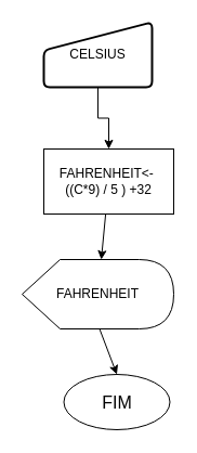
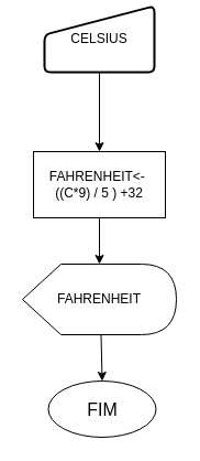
- <mxCell id="8" value="&lt;span&gt;CELSIUS&lt;/span&gt;" style="html=1;strokeWidth=2;shape=manualInput;whiteSpace=wrap;rounded=1;size=26;arcSize=11;" vertex="1" parent="1"><mxGeometry x="40" y="20" width="100" height="60" as="geometry" /></mxCell>
+ <mxCell id="8" value="&lt;span&gt;CELSIUS&lt;/span&gt;" style="html=1;strokeWidth=2;shape=manualInput;whiteSpace=wrap;rounded=1;size=26;arcSize=11;" vertex="1" parent="1"><mxGeometry x="40" y="5" width="100" height="60" as="geometry" /></mxCell>
- <mxCell id="4" value="FAHRENHEIT&amp;lt;-&amp;nbsp;&lt;br&gt;((C*9) / 5 ) +32" style="rounded=0;whiteSpace=wrap;html=1;" parent="1" vertex="1"><mxGeometry x="40" y="137" width="120" height="60" as="geometry" /></mxCell>
+ <mxCell id="4" value="FAHRENHEIT&amp;lt;-&amp;nbsp;&lt;br&gt;((C*9) / 5 ) +32" style="rounded=0;whiteSpace=wrap;html=1;" parent="1" vertex="1"><mxGeometry x="30" y="137" width="120" height="60" as="geometry" /></mxCell>
- <mxCell id="2" value="FIM" style="ellipse;whiteSpace=wrap;html=1;fontSize=16;" parent="1" vertex="1"><mxGeometry x="58.5" y="345" width="98" height="51" as="geometry" /></mxCell>
+ <mxCell id="2" value="FIM" style="ellipse;whiteSpace=wrap;html=1;fontSize=16;" parent="1" vertex="1"><mxGeometry x="43.5" y="345" width="98" height="51" as="geometry" /></mxCell>
